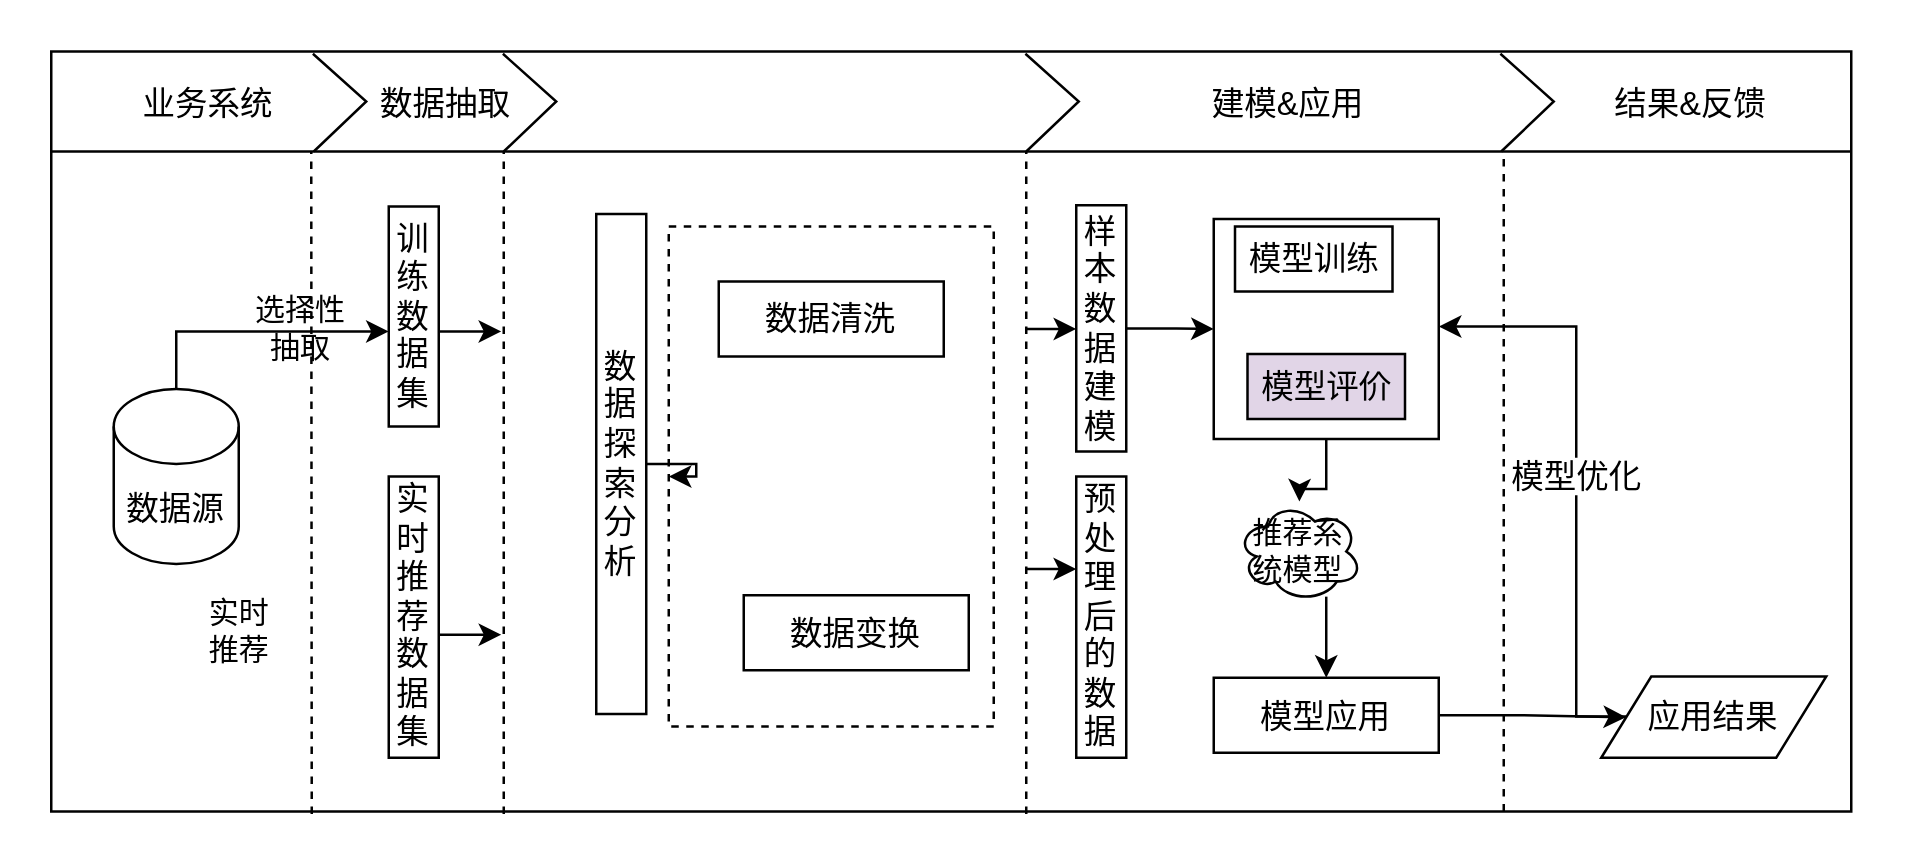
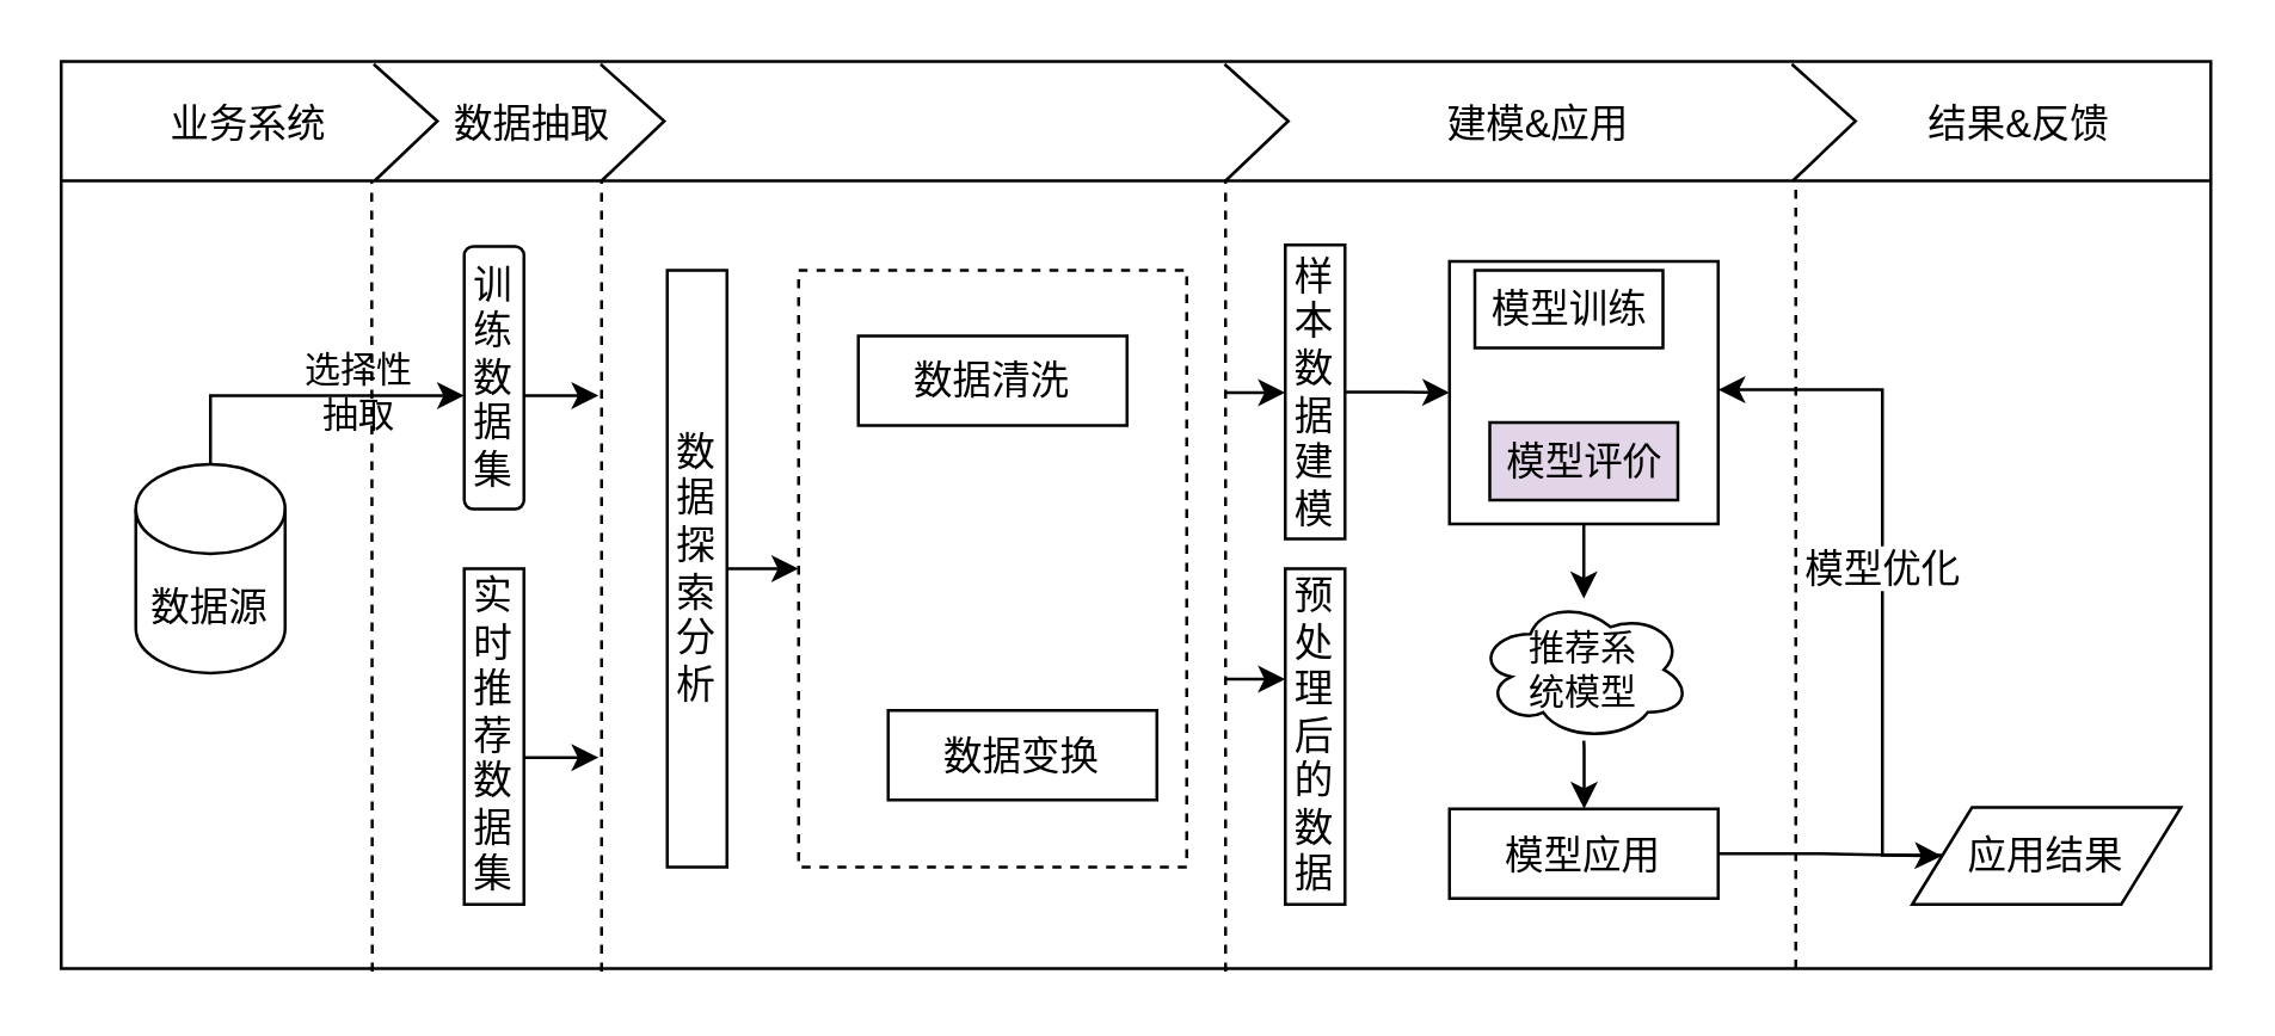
- <mxCell id="6" value="训练数据集" style="rounded=0;whiteSpace=wrap;html=1;horizontal=1;fontSize=13;" vertex="1" parent="1"><mxGeometry x="155" y="82" width="20" height="88" as="geometry" /></mxCell>
+ <mxCell id="6" value="训练数据集" style="whiteSpace=wrap;html=1;horizontal=1;fontSize=13;rounded=1;" vertex="1" parent="1"><mxGeometry x="155" y="82" width="20" height="88" as="geometry" /></mxCell>
- <mxCell id="34" value="数据探索分析" style="rounded=0;whiteSpace=wrap;html=1;fontSize=13;" vertex="1" parent="1"><mxGeometry x="238" y="85" width="20" height="200" as="geometry" /></mxCell>
+ <mxCell id="34" value="数据探索分析" style="rounded=0;whiteSpace=wrap;html=1;fontSize=13;" vertex="1" parent="1"><mxGeometry x="223" y="90" width="20" height="200" as="geometry" /></mxCell>
- <mxCell id="44" value="推荐系&lt;br&gt;统模型" style="ellipse;shape=cloud;whiteSpace=wrap;html=1;" vertex="1" parent="1"><mxGeometry x="494.25" y="200" width="50" height="40" as="geometry" /></mxCell>
+ <mxCell id="44" value="推荐系&lt;br&gt;统模型" style="ellipse;shape=cloud;whiteSpace=wrap;html=1;" vertex="1" parent="1"><mxGeometry x="494.25" y="200" width="71.5" height="47.67" as="geometry" /></mxCell>
- <mxCell id="42" value="实时推荐" style="text;html=1;strokeColor=none;fillColor=none;align=center;verticalAlign=middle;whiteSpace=wrap;rounded=0;" vertex="1" parent="1"><mxGeometry x="78" y="242" width="35" height="20" as="geometry" /></mxCell>
